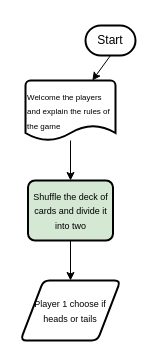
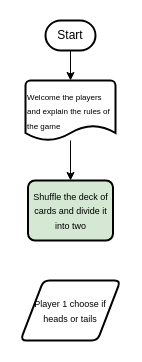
- <mxCell id="2" value="Start" style="strokeWidth=2;html=1;shape=mxgraph.flowchart.terminator;whiteSpace=wrap;" parent="1" vertex="1"><mxGeometry x="85" y="25" width="50" height="30" as="geometry" /></mxCell>
+ <mxCell id="2" value="Start" style="strokeWidth=2;html=1;shape=mxgraph.flowchart.terminator;whiteSpace=wrap;" parent="1" vertex="1"><mxGeometry x="45" y="20" width="50" height="30" as="geometry" /></mxCell>
- <mxCell id="6" value="" style="edgeStyle=orthogonalEdgeStyle;rounded=0;orthogonalLoop=1;jettySize=auto;html=1;" edge="1" parent="1" source="7" target="8"><mxGeometry relative="1" as="geometry" /></mxCell>
